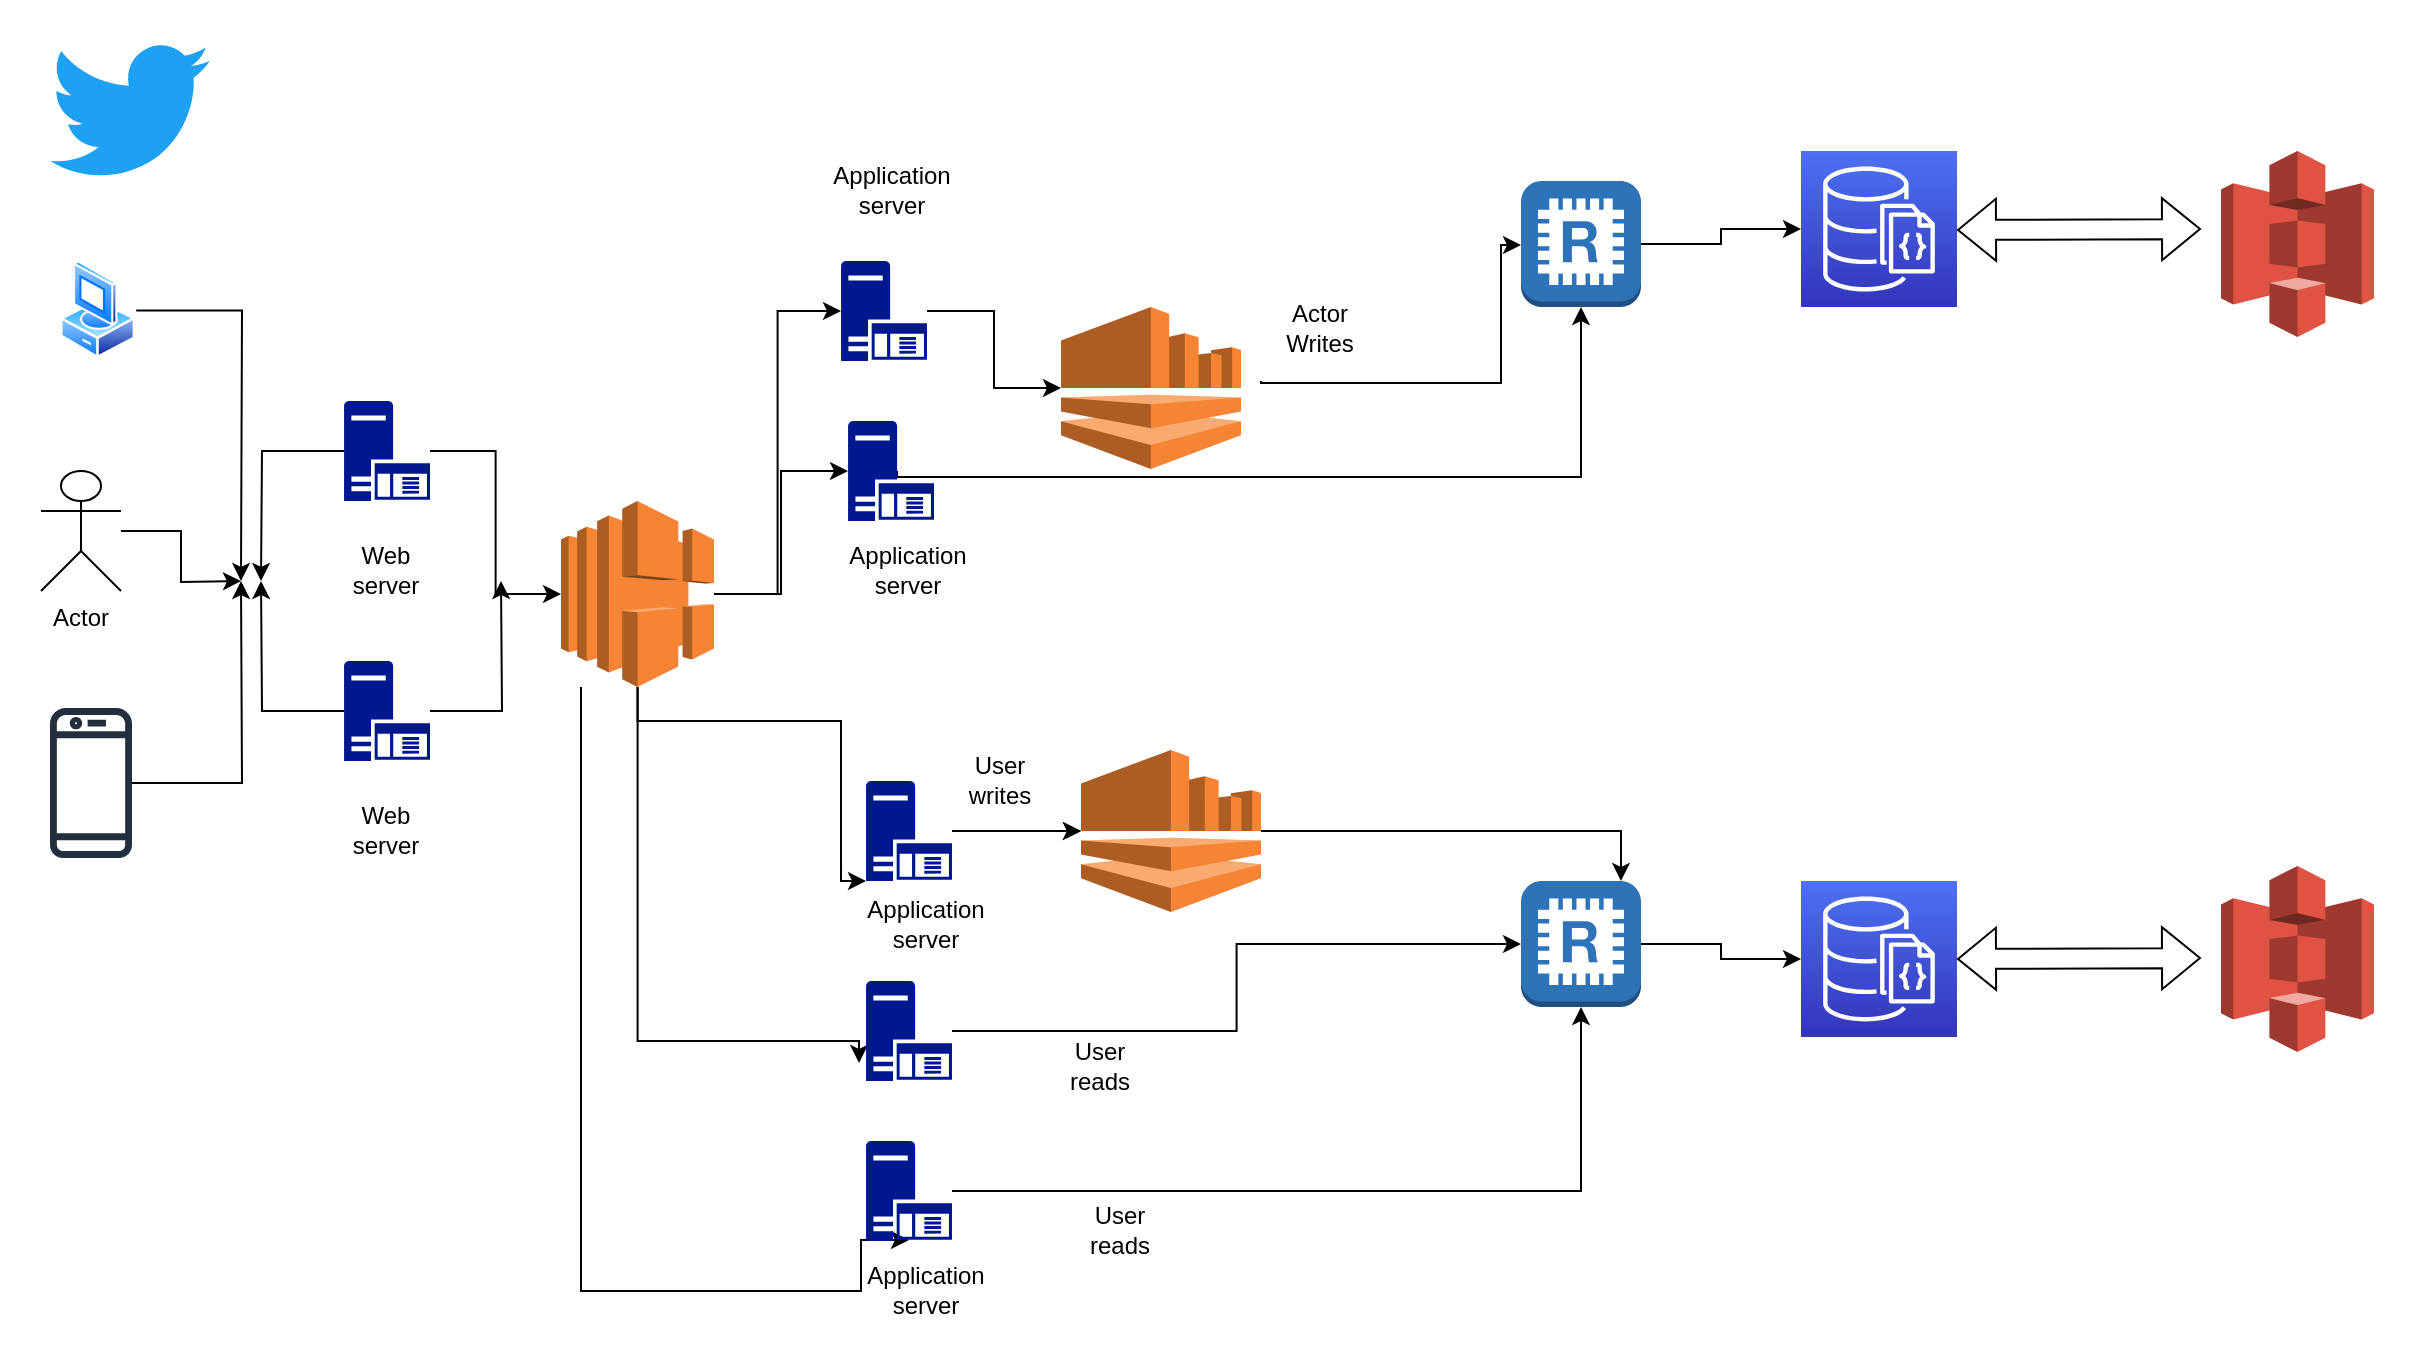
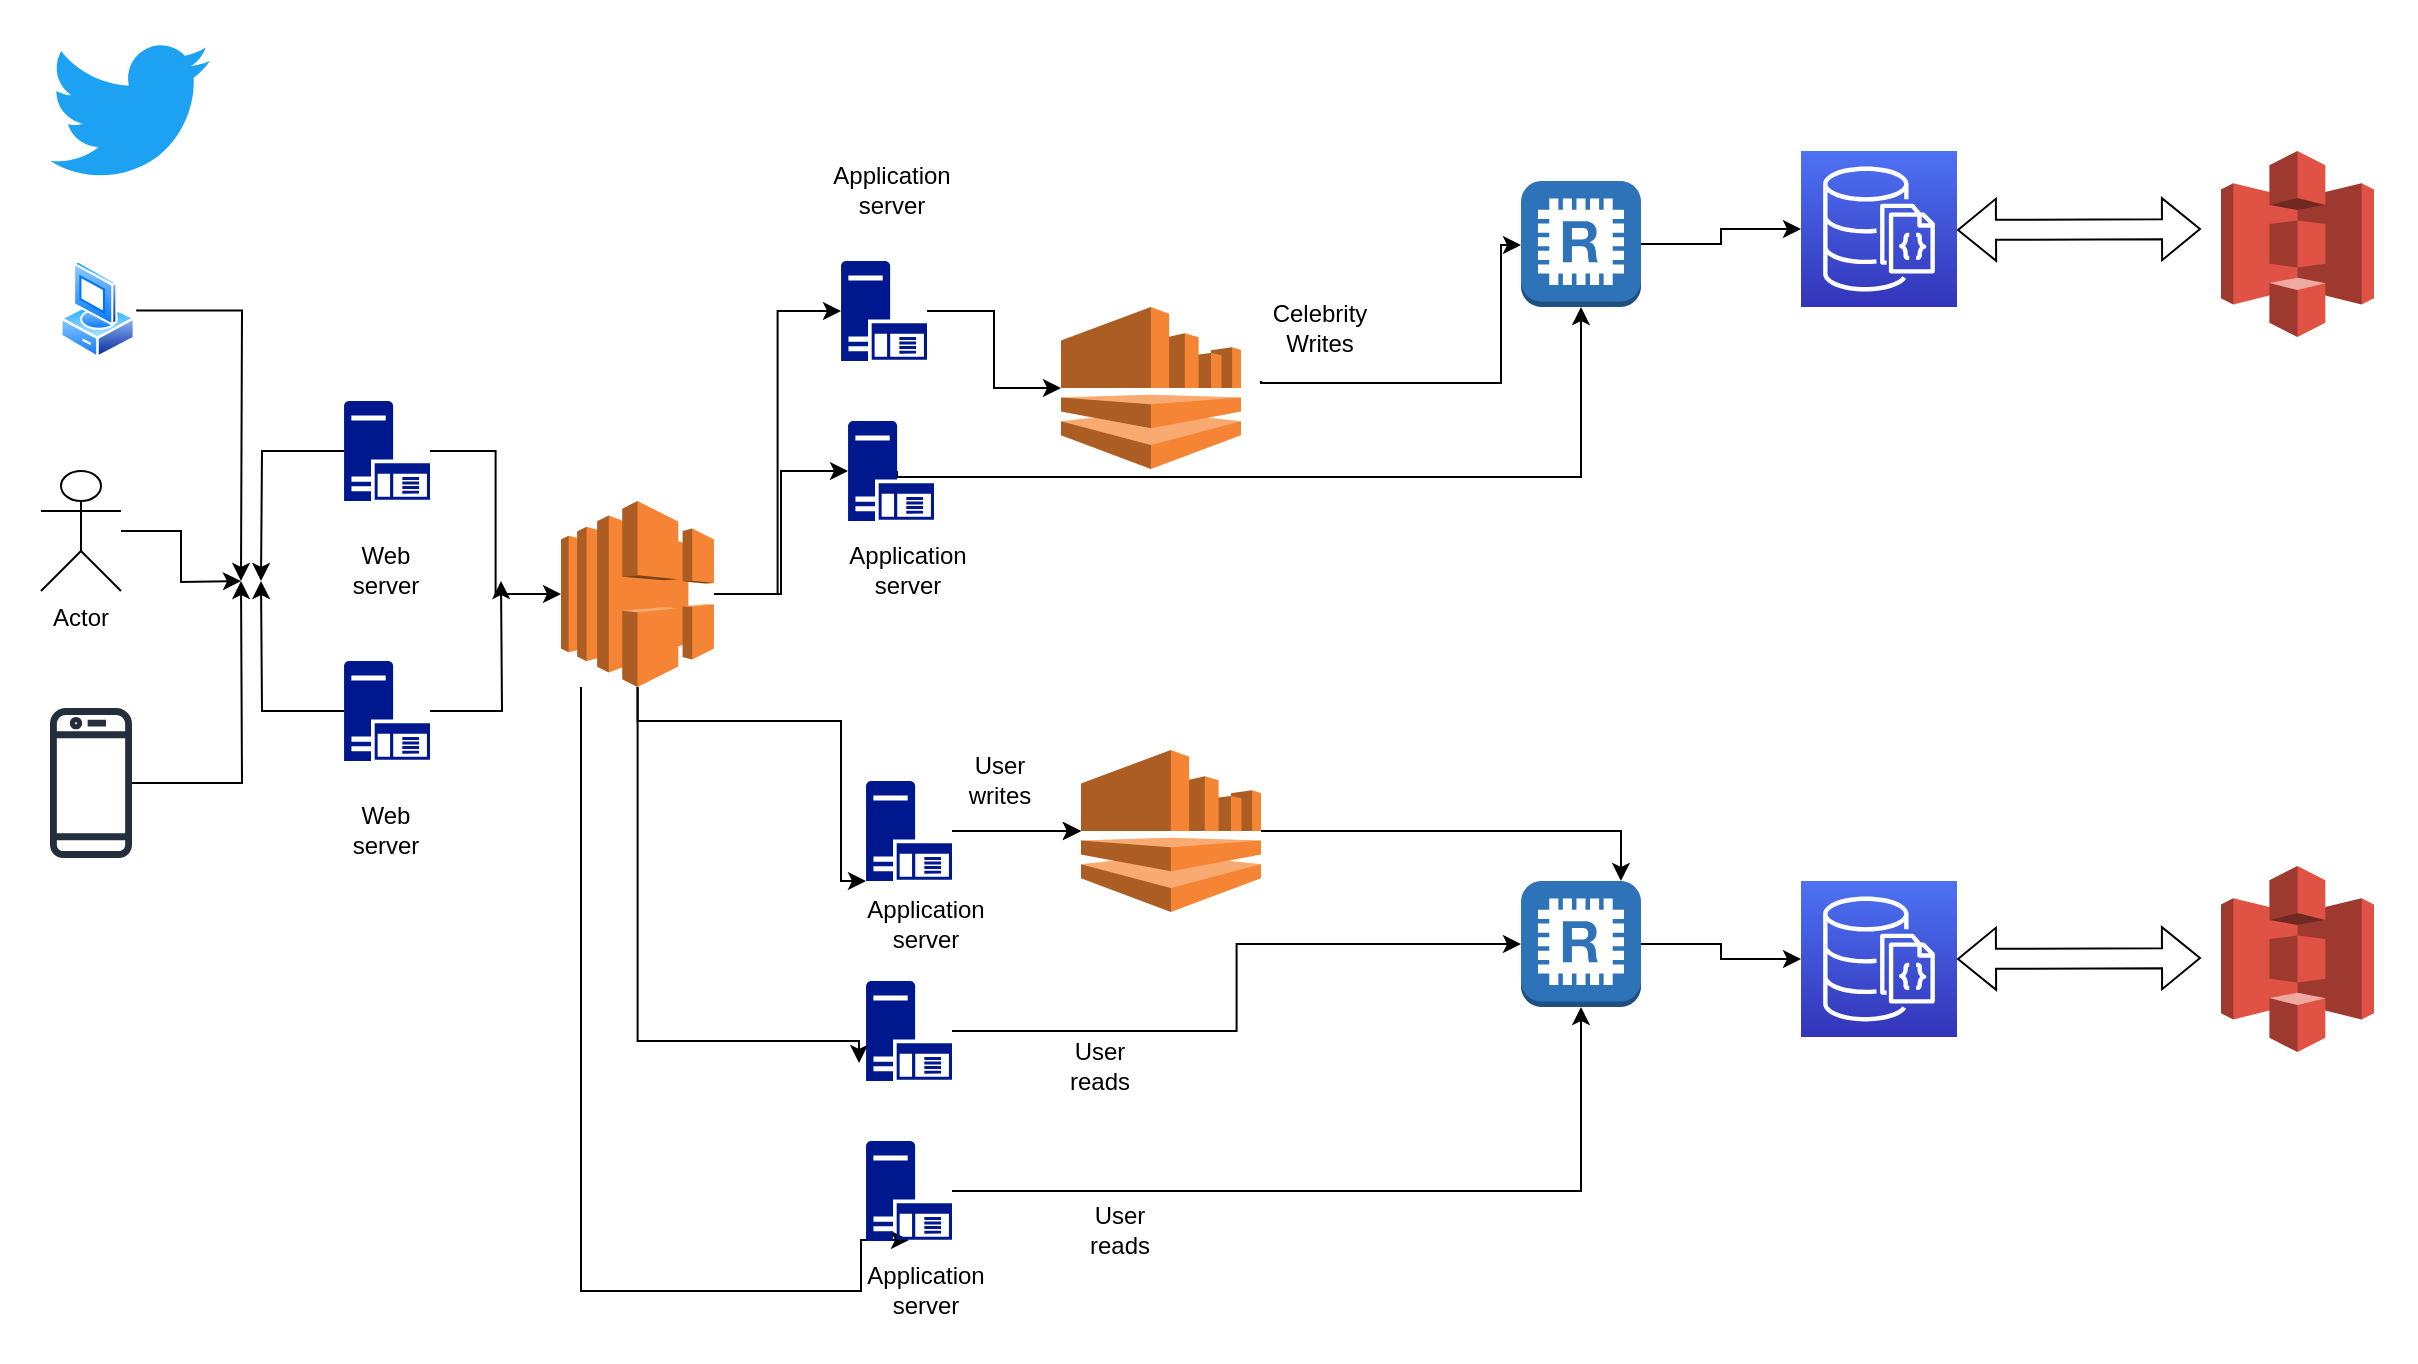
- <mxCell id="42" value="Actor Writes" style="text;strokeColor=none;align=center;fillColor=none;html=1;verticalAlign=middle;whiteSpace=wrap;rounded=0;" parent="1" vertex="1"><mxGeometry x="630" y="149.47" width="60" height="30" as="geometry" /></mxCell>
+ <mxCell id="42" value="Celebrity Writes" style="text;strokeColor=none;align=center;fillColor=none;html=1;verticalAlign=middle;whiteSpace=wrap;rounded=0;" parent="1" vertex="1"><mxGeometry x="630" y="149.47" width="60" height="30" as="geometry" /></mxCell>
